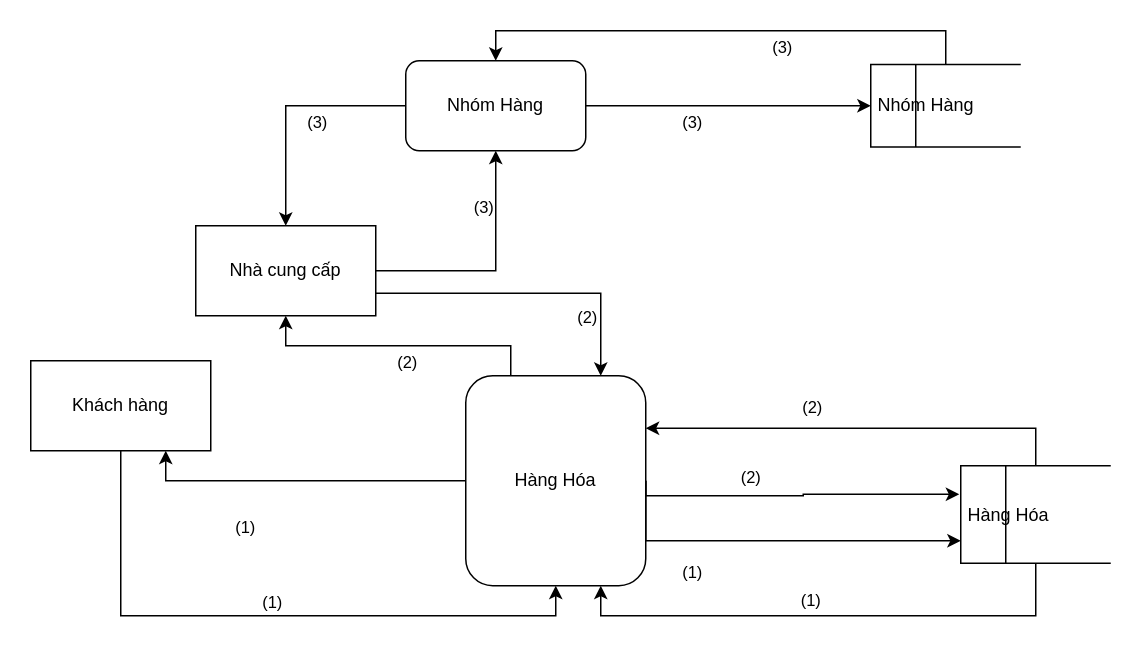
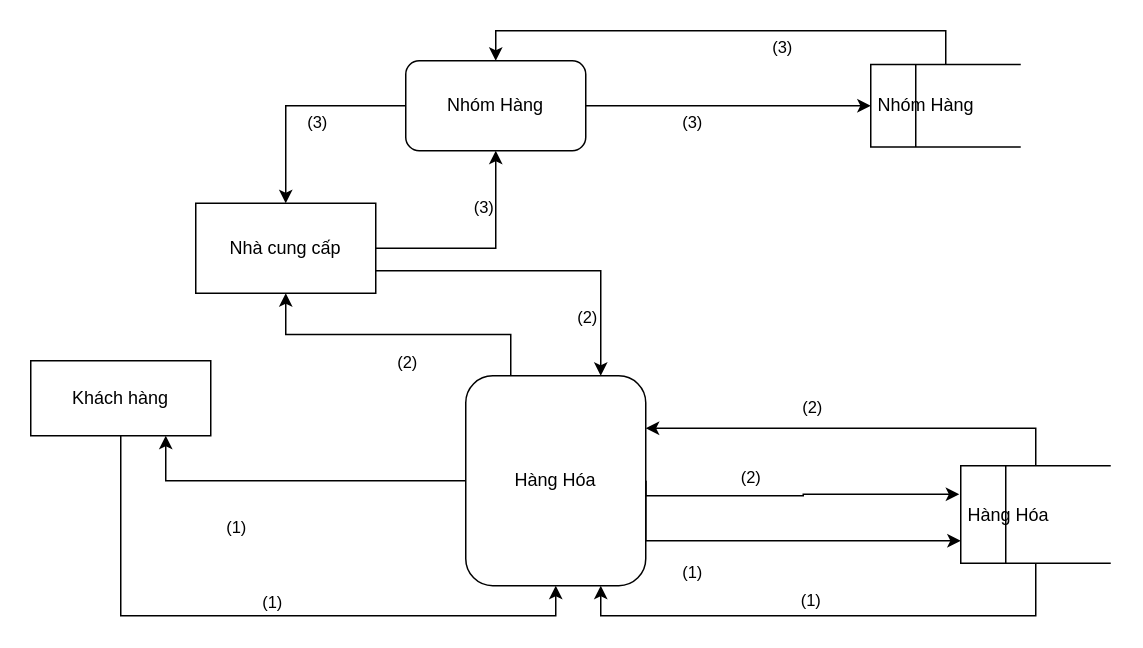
- <mxCell id="19" value="&lt;font style=&quot;vertical-align: inherit&quot;&gt;&lt;font style=&quot;vertical-align: inherit&quot;&gt;Nhà cung cấp&lt;/font&gt;&lt;/font&gt;" style="rounded=0;whiteSpace=wrap;html=1;" vertex="1" parent="1"><mxGeometry x="130" y="150" width="120" height="60" as="geometry" /></mxCell>
+ <mxCell id="19" value="&lt;font style=&quot;vertical-align: inherit&quot;&gt;&lt;font style=&quot;vertical-align: inherit&quot;&gt;Nhà cung cấp&lt;/font&gt;&lt;/font&gt;" style="rounded=0;whiteSpace=wrap;html=1;" vertex="1" parent="1"><mxGeometry x="130" y="135" width="120" height="60" as="geometry" /></mxCell>
- <mxCell id="22" value="&lt;font style=&quot;vertical-align: inherit&quot;&gt;&lt;font style=&quot;vertical-align: inherit&quot;&gt;&lt;font style=&quot;vertical-align: inherit&quot;&gt;&lt;font style=&quot;vertical-align: inherit&quot;&gt;Khách hàng&lt;/font&gt;&lt;/font&gt;&lt;/font&gt;&lt;/font&gt;" style="rounded=0;whiteSpace=wrap;html=1;" vertex="1" parent="1"><mxGeometry x="20" y="240" width="120" height="60" as="geometry" /></mxCell>
+ <mxCell id="22" value="&lt;font style=&quot;vertical-align: inherit&quot;&gt;&lt;font style=&quot;vertical-align: inherit&quot;&gt;&lt;font style=&quot;vertical-align: inherit&quot;&gt;&lt;font style=&quot;vertical-align: inherit&quot;&gt;Khách hàng&lt;/font&gt;&lt;/font&gt;&lt;/font&gt;&lt;/font&gt;" style="rounded=0;whiteSpace=wrap;html=1;" vertex="1" parent="1"><mxGeometry x="20" y="240" width="120" height="50" as="geometry" /></mxCell>
